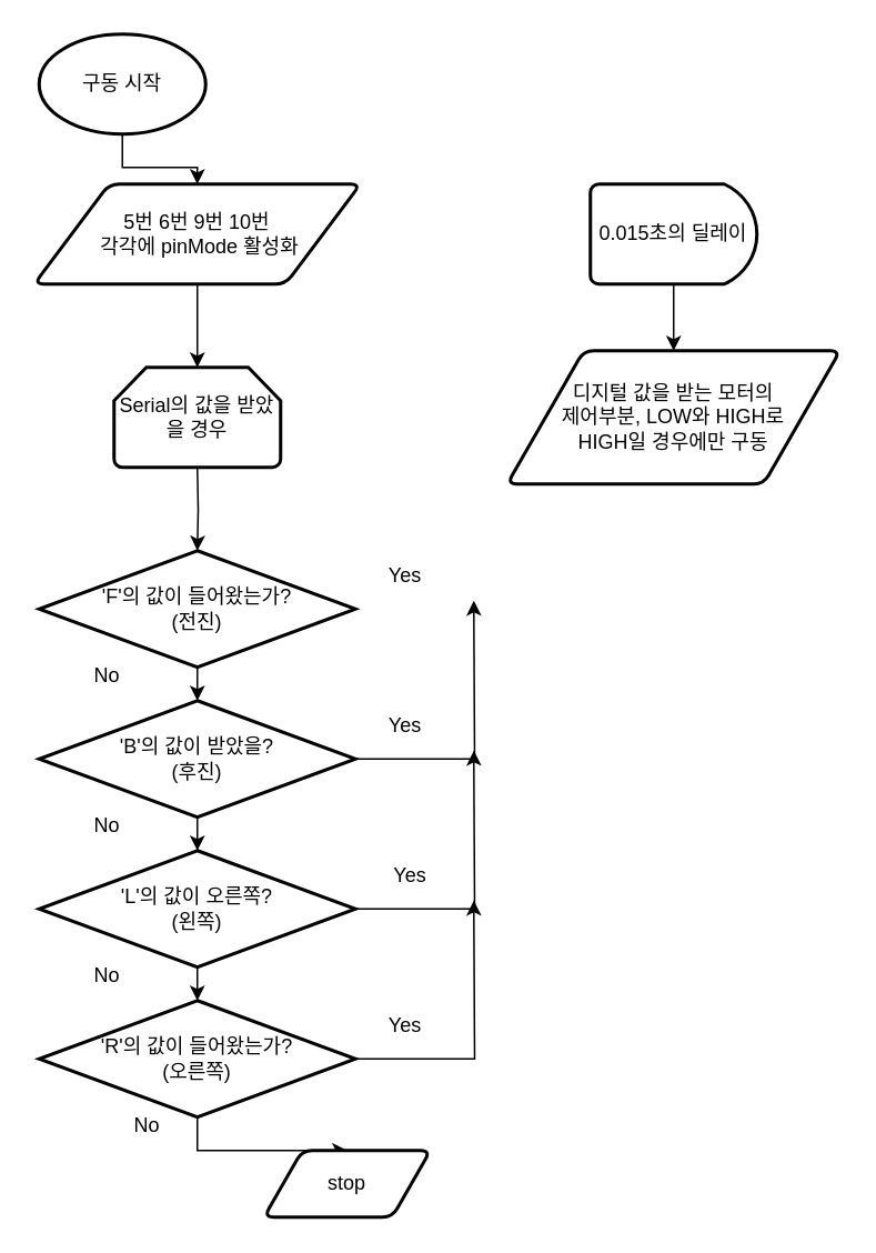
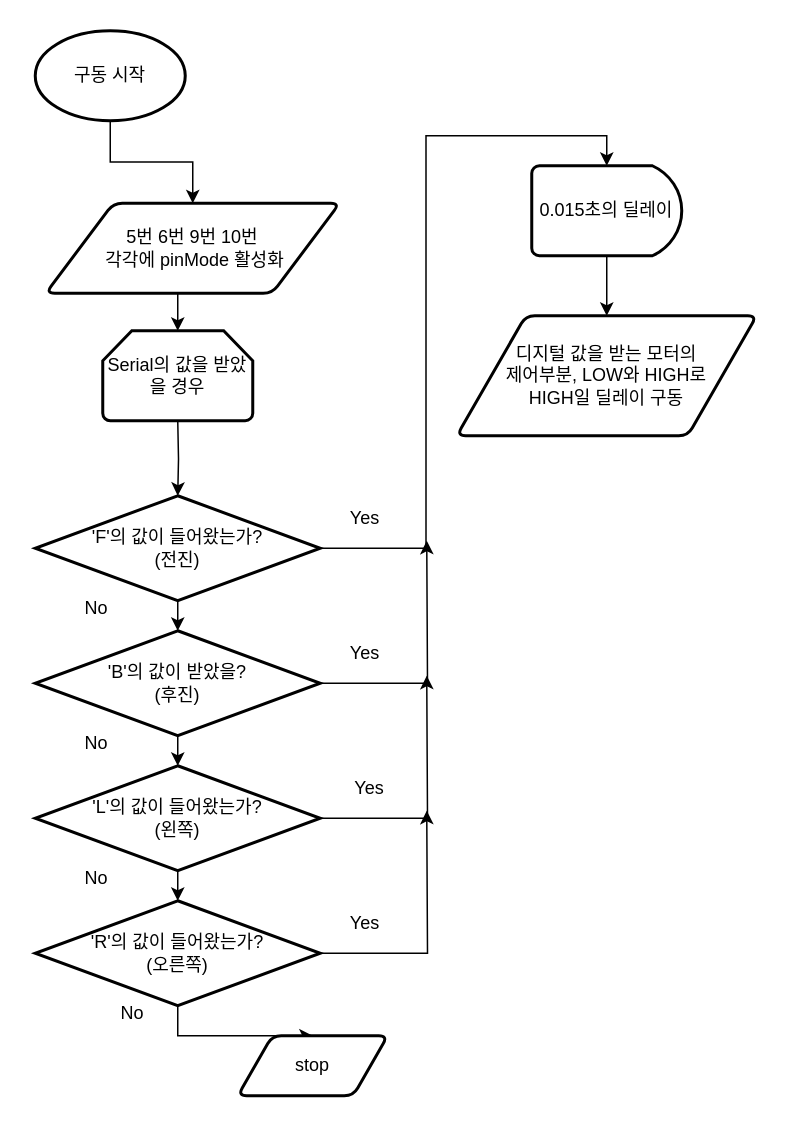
- <mxCell id="5" value="5번 6번 9번 10번&lt;br&gt;&amp;nbsp;각각에 pinMode 활성화" style="shape=parallelogram;html=1;strokeWidth=2;perimeter=parallelogramPerimeter;whiteSpace=wrap;rounded=1;arcSize=12;size=0.23;" vertex="1" parent="1"><mxGeometry x="20" y="110" width="196" height="60" as="geometry" /></mxCell>
+ <mxCell id="5" value="5번 6번 9번 10번&lt;br&gt;&amp;nbsp;각각에 pinMode 활성화" style="shape=parallelogram;html=1;strokeWidth=2;perimeter=parallelogramPerimeter;whiteSpace=wrap;rounded=1;arcSize=12;size=0.23;" vertex="1" parent="1"><mxGeometry x="30" y="135" width="196" height="60" as="geometry" /></mxCell>
+ <mxCell id="10" style="edgeStyle=orthogonalEdgeStyle;rounded=0;orthogonalLoop=1;jettySize=auto;html=1;exitX=1;exitY=0.5;exitDx=0;exitDy=0;exitPerimeter=0;entryX=0.5;entryY=0;entryDx=0;entryDy=0;entryPerimeter=0;" edge="1" parent="1" source="12" target="8"><mxGeometry relative="1" as="geometry" /></mxCell>
- <mxCell id="6" value="디지털 값을 받는 모터의&lt;br&gt;제어부분, LOW와 HIGH로&lt;br&gt;HIGH일 경우에만 구동" style="shape=parallelogram;html=1;strokeWidth=2;perimeter=parallelogramPerimeter;whiteSpace=wrap;rounded=1;arcSize=12;size=0.23;" vertex="1" parent="1"><mxGeometry x="304" y="210" width="200" height="80" as="geometry" /></mxCell>
+ <mxCell id="6" value="디지털 값을 받는 모터의&lt;br&gt;제어부분, LOW와 HIGH로&lt;br&gt;HIGH일 딜레이 구동" style="shape=parallelogram;html=1;strokeWidth=2;perimeter=parallelogramPerimeter;whiteSpace=wrap;rounded=1;arcSize=12;size=0.23;" vertex="1" parent="1"><mxGeometry x="304" y="210" width="200" height="80" as="geometry" /></mxCell>
- <mxCell id="19" value="'L'의 값이 오른쪽?&lt;br&gt;(왼쪽)" style="strokeWidth=2;html=1;shape=mxgraph.flowchart.decision;whiteSpace=wrap;" vertex="1" parent="1"><mxGeometry x="23" y="510" width="190" height="70" as="geometry" /></mxCell>
+ <mxCell id="19" value="'L'의 값이 들어왔는가?&lt;br&gt;(왼쪽)" style="strokeWidth=2;html=1;shape=mxgraph.flowchart.decision;whiteSpace=wrap;" vertex="1" parent="1"><mxGeometry x="23" y="510" width="190" height="70" as="geometry" /></mxCell>
